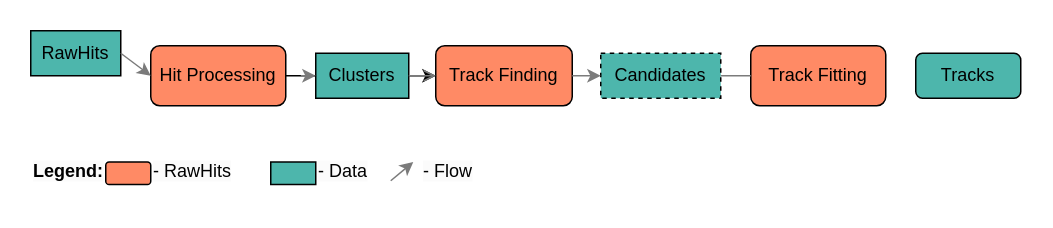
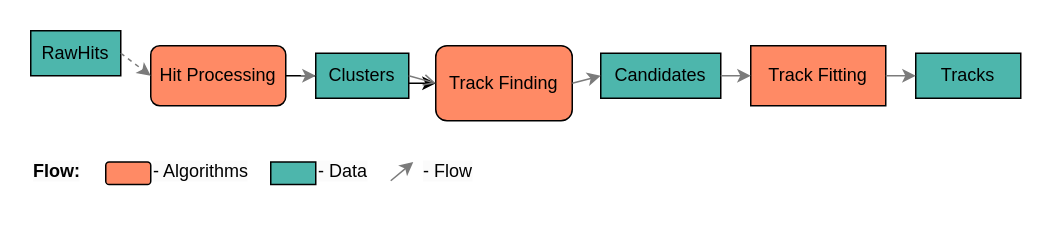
- <mxCell id="10" value="" style="endArrow=classic;html=1;rounded=0;exitX=1;exitY=0.5;exitDx=0;exitDy=0;entryX=0;entryY=0.5;entryDx=0;entryDy=0;strokeColor=#7B7B7B;" parent="1" source="2" target="4" edge="1"><mxGeometry width="50" height="50" relative="1" as="geometry"><mxPoint x="385" y="425" as="sourcePoint" /><mxPoint x="435" y="375" as="targetPoint" /></mxGeometry></mxCell>
+ <mxCell id="10" value="" style="endArrow=classic;html=1;rounded=0;exitX=1;exitY=0.5;exitDx=0;exitDy=0;entryX=0;entryY=0.5;entryDx=0;entryDy=0;strokeColor=#7B7B7B;dashed=1;" parent="1" source="2" target="4" edge="1"><mxGeometry width="50" height="50" relative="1" as="geometry"><mxPoint x="385" y="425" as="sourcePoint" /><mxPoint x="435" y="375" as="targetPoint" /></mxGeometry></mxCell>
- <mxCell id="6" value="Track Finding" style="rounded=1;whiteSpace=wrap;html=1;fillColor=#FF8A65;" parent="1" vertex="1"><mxGeometry x="290" y="30" width="91" height="40" as="geometry" /></mxCell>
+ <mxCell id="6" value="Track Finding" style="rounded=1;whiteSpace=wrap;html=1;fillColor=#FF8A65;" parent="1" vertex="1"><mxGeometry x="290" y="30" width="91" height="50" as="geometry" /></mxCell>
- <mxCell id="7" value="Candidates" style="rounded=0;whiteSpace=wrap;html=1;fillColor=#4DB6AC;dashed=1;" parent="1" vertex="1"><mxGeometry x="400" y="35" width="80" height="30" as="geometry" /></mxCell>
+ <mxCell id="7" value="Candidates" style="rounded=0;whiteSpace=wrap;html=1;fillColor=#4DB6AC;" parent="1" vertex="1"><mxGeometry x="400" y="35" width="80" height="30" as="geometry" /></mxCell>
- <mxCell id="14" value="" style="endArrow=none;html=1;rounded=0;exitX=1;exitY=0.5;exitDx=0;exitDy=0;entryX=0;entryY=0.5;entryDx=0;entryDy=0;strokeColor=#7B7B7B;" parent="1" source="7" target="8" edge="1"><mxGeometry width="50" height="50" relative="1" as="geometry"><mxPoint x="245" y="79.5" as="sourcePoint" /><mxPoint x="275" y="79.5" as="targetPoint" /></mxGeometry></mxCell>
+ <mxCell id="14" value="" style="endArrow=classic;html=1;rounded=0;exitX=1;exitY=0.5;exitDx=0;exitDy=0;entryX=0;entryY=0.5;entryDx=0;entryDy=0;strokeColor=#7B7B7B;" parent="1" source="7" target="8" edge="1"><mxGeometry width="50" height="50" relative="1" as="geometry"><mxPoint x="245" y="79.5" as="sourcePoint" /><mxPoint x="275" y="79.5" as="targetPoint" /></mxGeometry></mxCell>
- <mxCell id="8" value="Track Fitting" style="rounded=1;whiteSpace=wrap;html=1;fillColor=#FF8A65;" parent="1" vertex="1"><mxGeometry x="500" y="30" width="90" height="40" as="geometry" /></mxCell>
+ <mxCell id="8" value="Track Fitting" style="whiteSpace=wrap;html=1;fillColor=#FF8A65;rounded=0;" parent="1" vertex="1"><mxGeometry x="500" y="30" width="90" height="40" as="geometry" /></mxCell>
+ <mxCell id="15" value="" style="endArrow=classic;html=1;rounded=0;exitX=1;exitY=0.5;exitDx=0;exitDy=0;entryX=0;entryY=0.5;entryDx=0;entryDy=0;strokeColor=#7B7B7B;" parent="1" source="8" target="9" edge="1"><mxGeometry width="50" height="50" relative="1" as="geometry"><mxPoint x="255" y="89.5" as="sourcePoint" /><mxPoint x="285" y="89.5" as="targetPoint" /></mxGeometry></mxCell>
- <mxCell id="9" value="Tracks" style="whiteSpace=wrap;html=1;fillColor=#4DB6AC;rounded=1;" parent="1" vertex="1"><mxGeometry x="610" y="35" width="70" height="30" as="geometry" /></mxCell>
+ <mxCell id="9" value="Tracks" style="rounded=0;whiteSpace=wrap;html=1;fillColor=#4DB6AC;" parent="1" vertex="1"><mxGeometry x="610" y="35" width="70" height="30" as="geometry" /></mxCell>
- <mxCell id="17" value="&lt;span style=&quot;color: rgb(0, 0, 0); font-family: Helvetica; font-size: 12px; font-style: normal; font-variant-ligatures: normal; font-variant-caps: normal; letter-spacing: normal; orphans: 2; text-align: center; text-indent: 0px; text-transform: none; widows: 2; word-spacing: 0px; -webkit-text-stroke-width: 0px; white-space: normal; background-color: rgb(251, 251, 251); text-decoration-thickness: initial; text-decoration-style: initial; text-decoration-color: initial; float: none; display: inline !important;&quot;&gt;&lt;b&gt;Legend:&lt;/b&gt;&lt;/span&gt;" style="text;whiteSpace=wrap;html=1;" parent="1" vertex="1"><mxGeometry x="20" y="100" width="90" height="30" as="geometry" /></mxCell>
+ <mxCell id="17" value="&lt;span style=&quot;color: rgb(0, 0, 0); font-family: Helvetica; font-size: 12px; font-style: normal; font-variant-ligatures: normal; font-variant-caps: normal; letter-spacing: normal; orphans: 2; text-align: center; text-indent: 0px; text-transform: none; widows: 2; word-spacing: 0px; -webkit-text-stroke-width: 0px; white-space: normal; background-color: rgb(251, 251, 251); text-decoration-thickness: initial; text-decoration-style: initial; text-decoration-color: initial; float: none; display: inline !important;&quot;&gt;&lt;b&gt;Flow:&lt;/b&gt;&lt;/span&gt;" style="text;whiteSpace=wrap;html=1;" parent="1" vertex="1"><mxGeometry x="20" y="100" width="90" height="30" as="geometry" /></mxCell>
- <mxCell id="19" value="&lt;span style=&quot;color: rgb(0, 0, 0); font-family: Helvetica; font-size: 12px; font-style: normal; font-variant-ligatures: normal; font-variant-caps: normal; font-weight: 400; letter-spacing: normal; orphans: 2; text-align: center; text-indent: 0px; text-transform: none; widows: 2; word-spacing: 0px; -webkit-text-stroke-width: 0px; white-space: normal; background-color: rgb(251, 251, 251); text-decoration-thickness: initial; text-decoration-style: initial; text-decoration-color: initial; float: none; display: inline !important;&quot;&gt;- RawHits&lt;/span&gt;" style="text;whiteSpace=wrap;html=1;" parent="1" vertex="1"><mxGeometry x="100" y="100" width="70" height="30" as="geometry" /></mxCell>
+ <mxCell id="19" value="&lt;span style=&quot;color: rgb(0, 0, 0); font-family: Helvetica; font-size: 12px; font-style: normal; font-variant-ligatures: normal; font-variant-caps: normal; font-weight: 400; letter-spacing: normal; orphans: 2; text-align: center; text-indent: 0px; text-transform: none; widows: 2; word-spacing: 0px; -webkit-text-stroke-width: 0px; white-space: normal; background-color: rgb(251, 251, 251); text-decoration-thickness: initial; text-decoration-style: initial; text-decoration-color: initial; float: none; display: inline !important;&quot;&gt;- Algorithms&lt;/span&gt;" style="text;whiteSpace=wrap;html=1;" parent="1" vertex="1"><mxGeometry x="100" y="100" width="70" height="30" as="geometry" /></mxCell>
